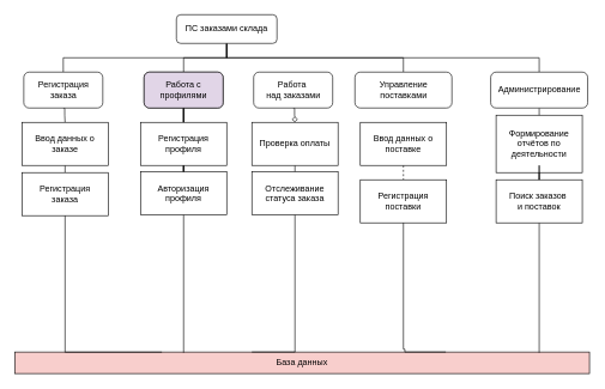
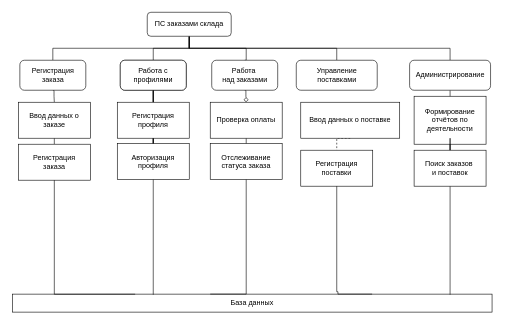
+ <mxCell id="3" style="edgeStyle=orthogonalEdgeStyle;rounded=0;orthogonalLoop=1;jettySize=auto;html=1;entryX=0.5;entryY=0;entryDx=0;entryDy=0;endArrow=none;endFill=0;" parent="1" source="7" target="12" edge="1"><mxGeometry relative="1" as="geometry"><Array as="points"><mxPoint x="315" y="80" /><mxPoint x="410" y="80" /><mxPoint x="410" y="100" /></Array></mxGeometry></mxCell>
- <mxCell id="27" value="Работа с профилями" style="rounded=1;whiteSpace=wrap;html=1;fillColor=#e1d5e7;" parent="1" vertex="1"><mxGeometry x="200" y="100" width="110" height="50" as="geometry" /></mxCell>
+ <mxCell id="27" value="Работа с профилями" style="rounded=1;whiteSpace=wrap;html=1;" parent="1" vertex="1"><mxGeometry x="200" y="100" width="110" height="50" as="geometry" /></mxCell>
- <mxCell id="21" value="Ввод данных о поставке" style="rounded=0;whiteSpace=wrap;html=1;" parent="1" vertex="1"><mxGeometry x="501" y="170" width="120" height="60" as="geometry" /></mxCell>
+ <mxCell id="21" value="Ввод данных о поставке" style="rounded=0;whiteSpace=wrap;html=1;" parent="1" vertex="1"><mxGeometry x="501" y="170" width="165" height="60" as="geometry" /></mxCell>
- <mxCell id="13" value="База данных" style="rounded=0;whiteSpace=wrap;html=1;fillColor=#f8cecc;" parent="1" vertex="1"><mxGeometry x="20" y="490" width="800" height="30" as="geometry" /></mxCell>
+ <mxCell id="13" value="База данных" style="rounded=0;whiteSpace=wrap;html=1;" parent="1" vertex="1"><mxGeometry x="20" y="490" width="800" height="30" as="geometry" /></mxCell>
